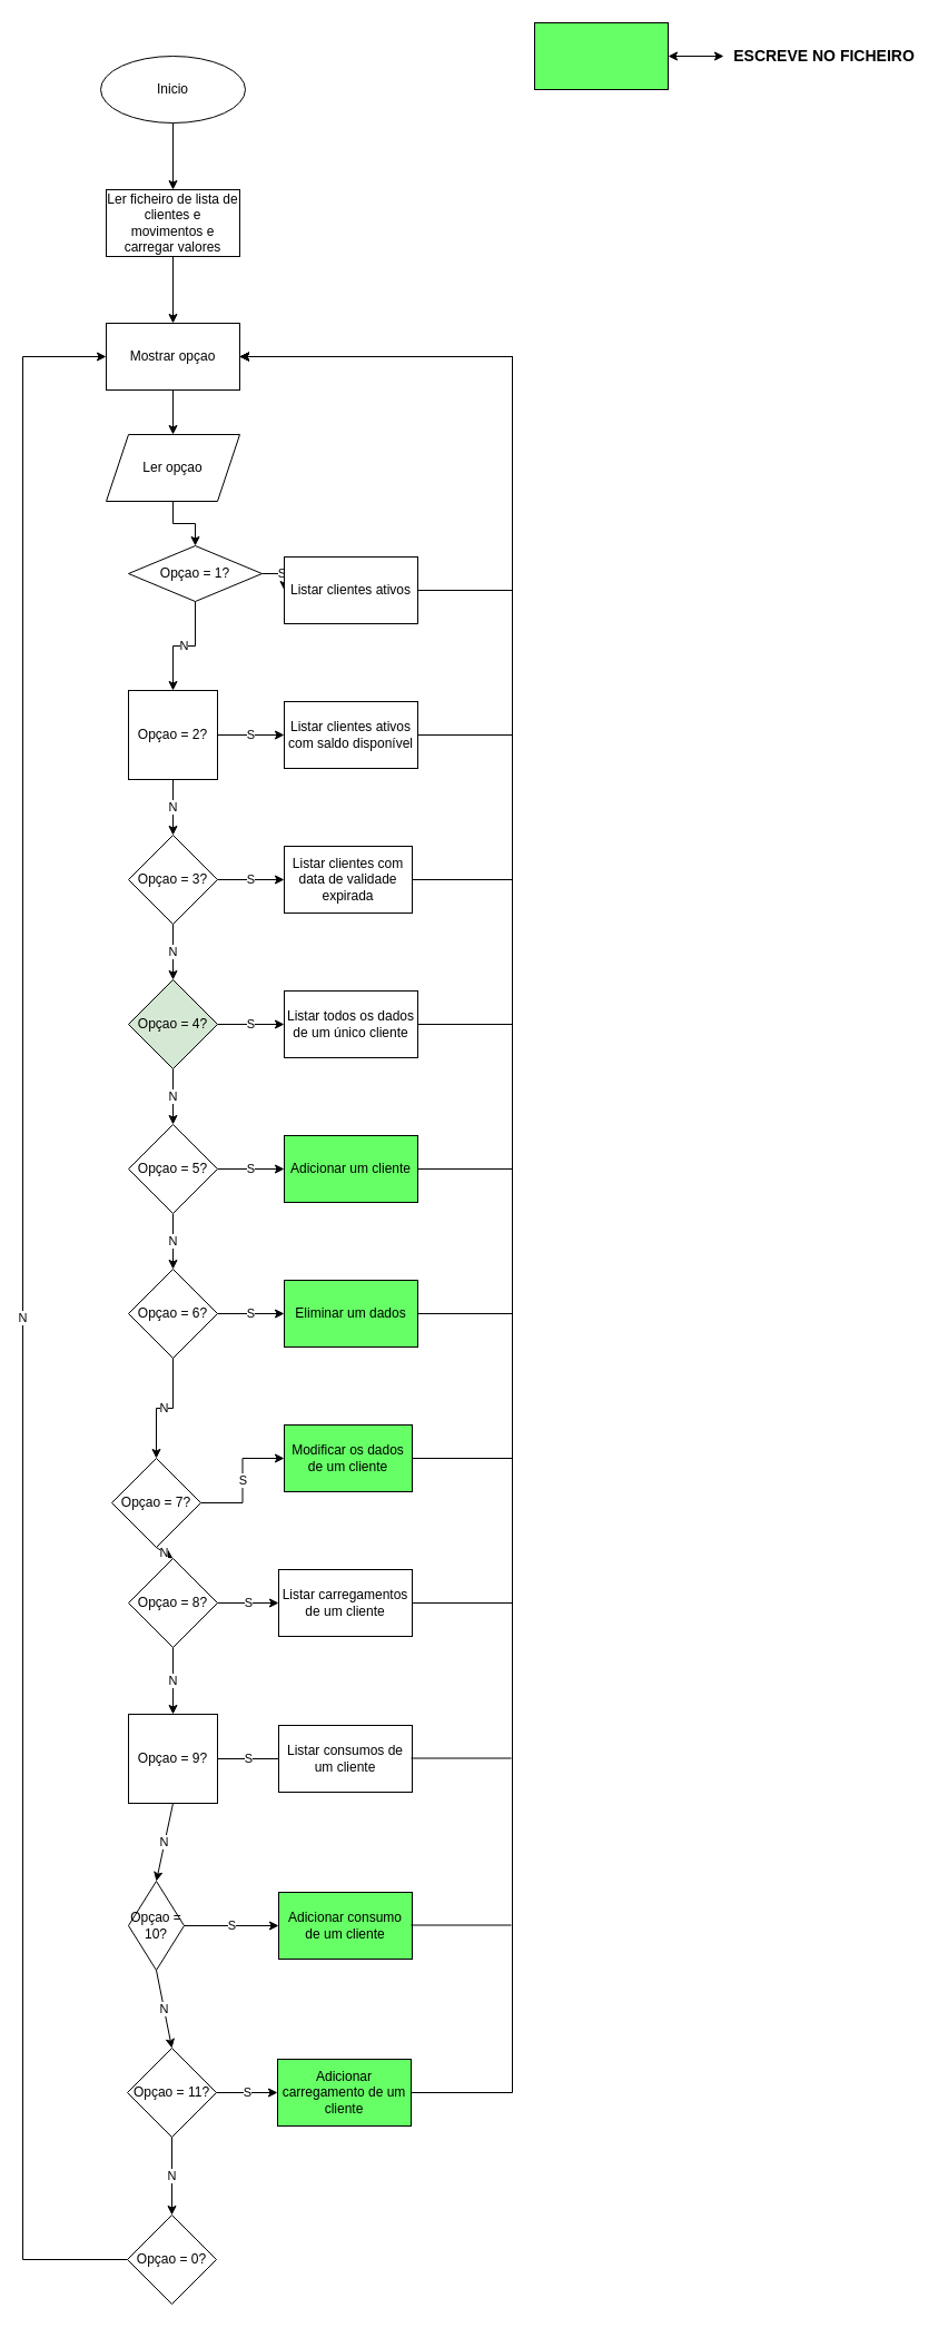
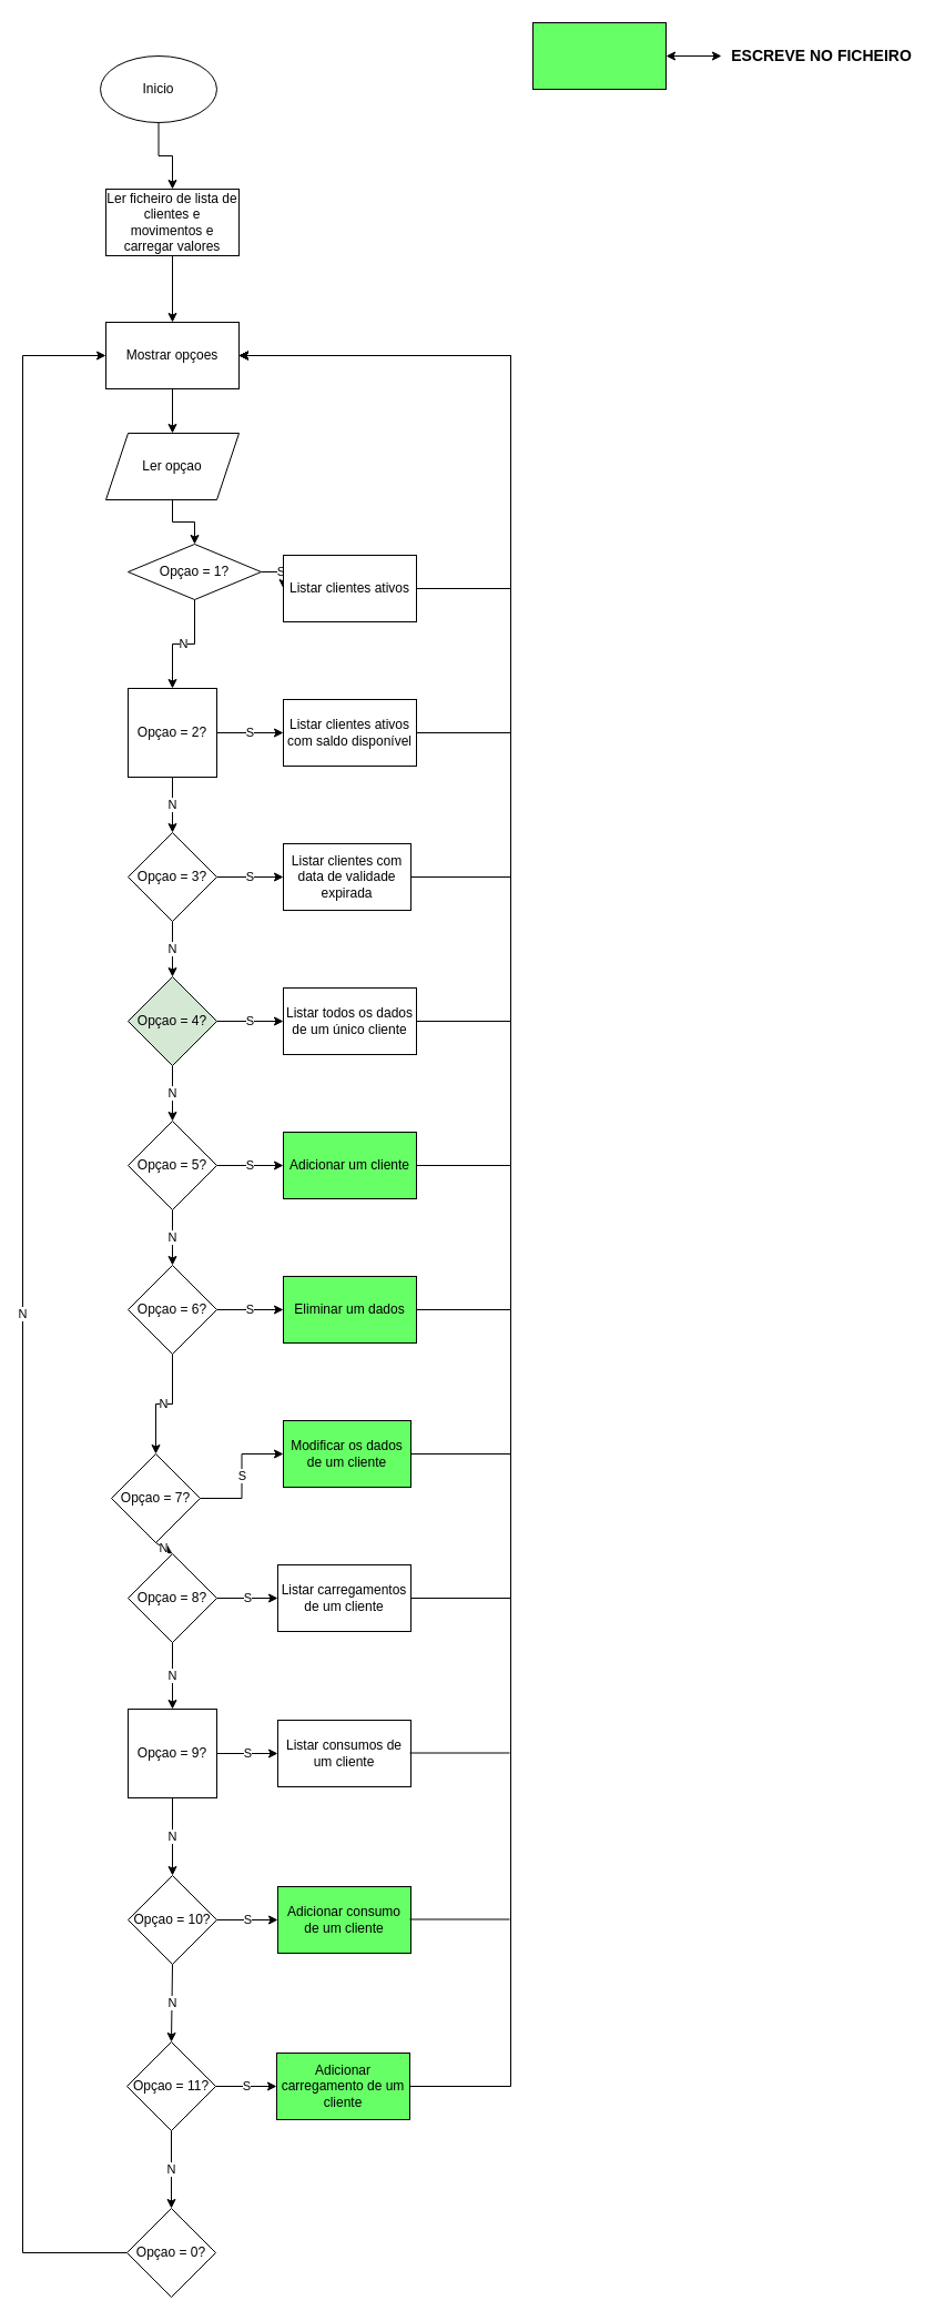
- <mxCell id="3" value="Inicio" style="ellipse;whiteSpace=wrap;html=1;" vertex="1" parent="1"><mxGeometry x="90" y="50" width="130" height="60" as="geometry" /></mxCell>
+ <mxCell id="3" value="Inicio" style="ellipse;whiteSpace=wrap;html=1;" vertex="1" parent="1"><mxGeometry x="90" y="50" width="105" height="60" as="geometry" /></mxCell>
- <mxCell id="7" value="Mostrar opçao" style="whiteSpace=wrap;html=1;rounded=0;" vertex="1" parent="1"><mxGeometry x="95" y="290" width="120" height="60" as="geometry" /></mxCell>
+ <mxCell id="7" value="Mostrar opçoes" style="whiteSpace=wrap;html=1;rounded=0;" vertex="1" parent="1"><mxGeometry x="95" y="290" width="120" height="60" as="geometry" /></mxCell>
- <mxCell id="49" value="S" style="edgeStyle=orthogonalEdgeStyle;rounded=0;orthogonalLoop=1;jettySize=auto;html=1;endArrow=none;" edge="1" parent="1" source="50" target="51"><mxGeometry relative="1" as="geometry" /></mxCell>
+ <mxCell id="49" value="S" style="edgeStyle=orthogonalEdgeStyle;rounded=0;orthogonalLoop=1;jettySize=auto;html=1;" edge="1" parent="1" source="50" target="51"><mxGeometry relative="1" as="geometry" /></mxCell>
- <mxCell id="53" value="Opçao = 10?" style="rhombus;whiteSpace=wrap;html=1;" vertex="1" parent="1"><mxGeometry x="115" y="1690" width="50" height="80" as="geometry" /></mxCell>
+ <mxCell id="53" value="Opçao = 10?" style="rhombus;whiteSpace=wrap;html=1;" vertex="1" parent="1"><mxGeometry x="115" y="1690" width="80" height="80" as="geometry" /></mxCell>
